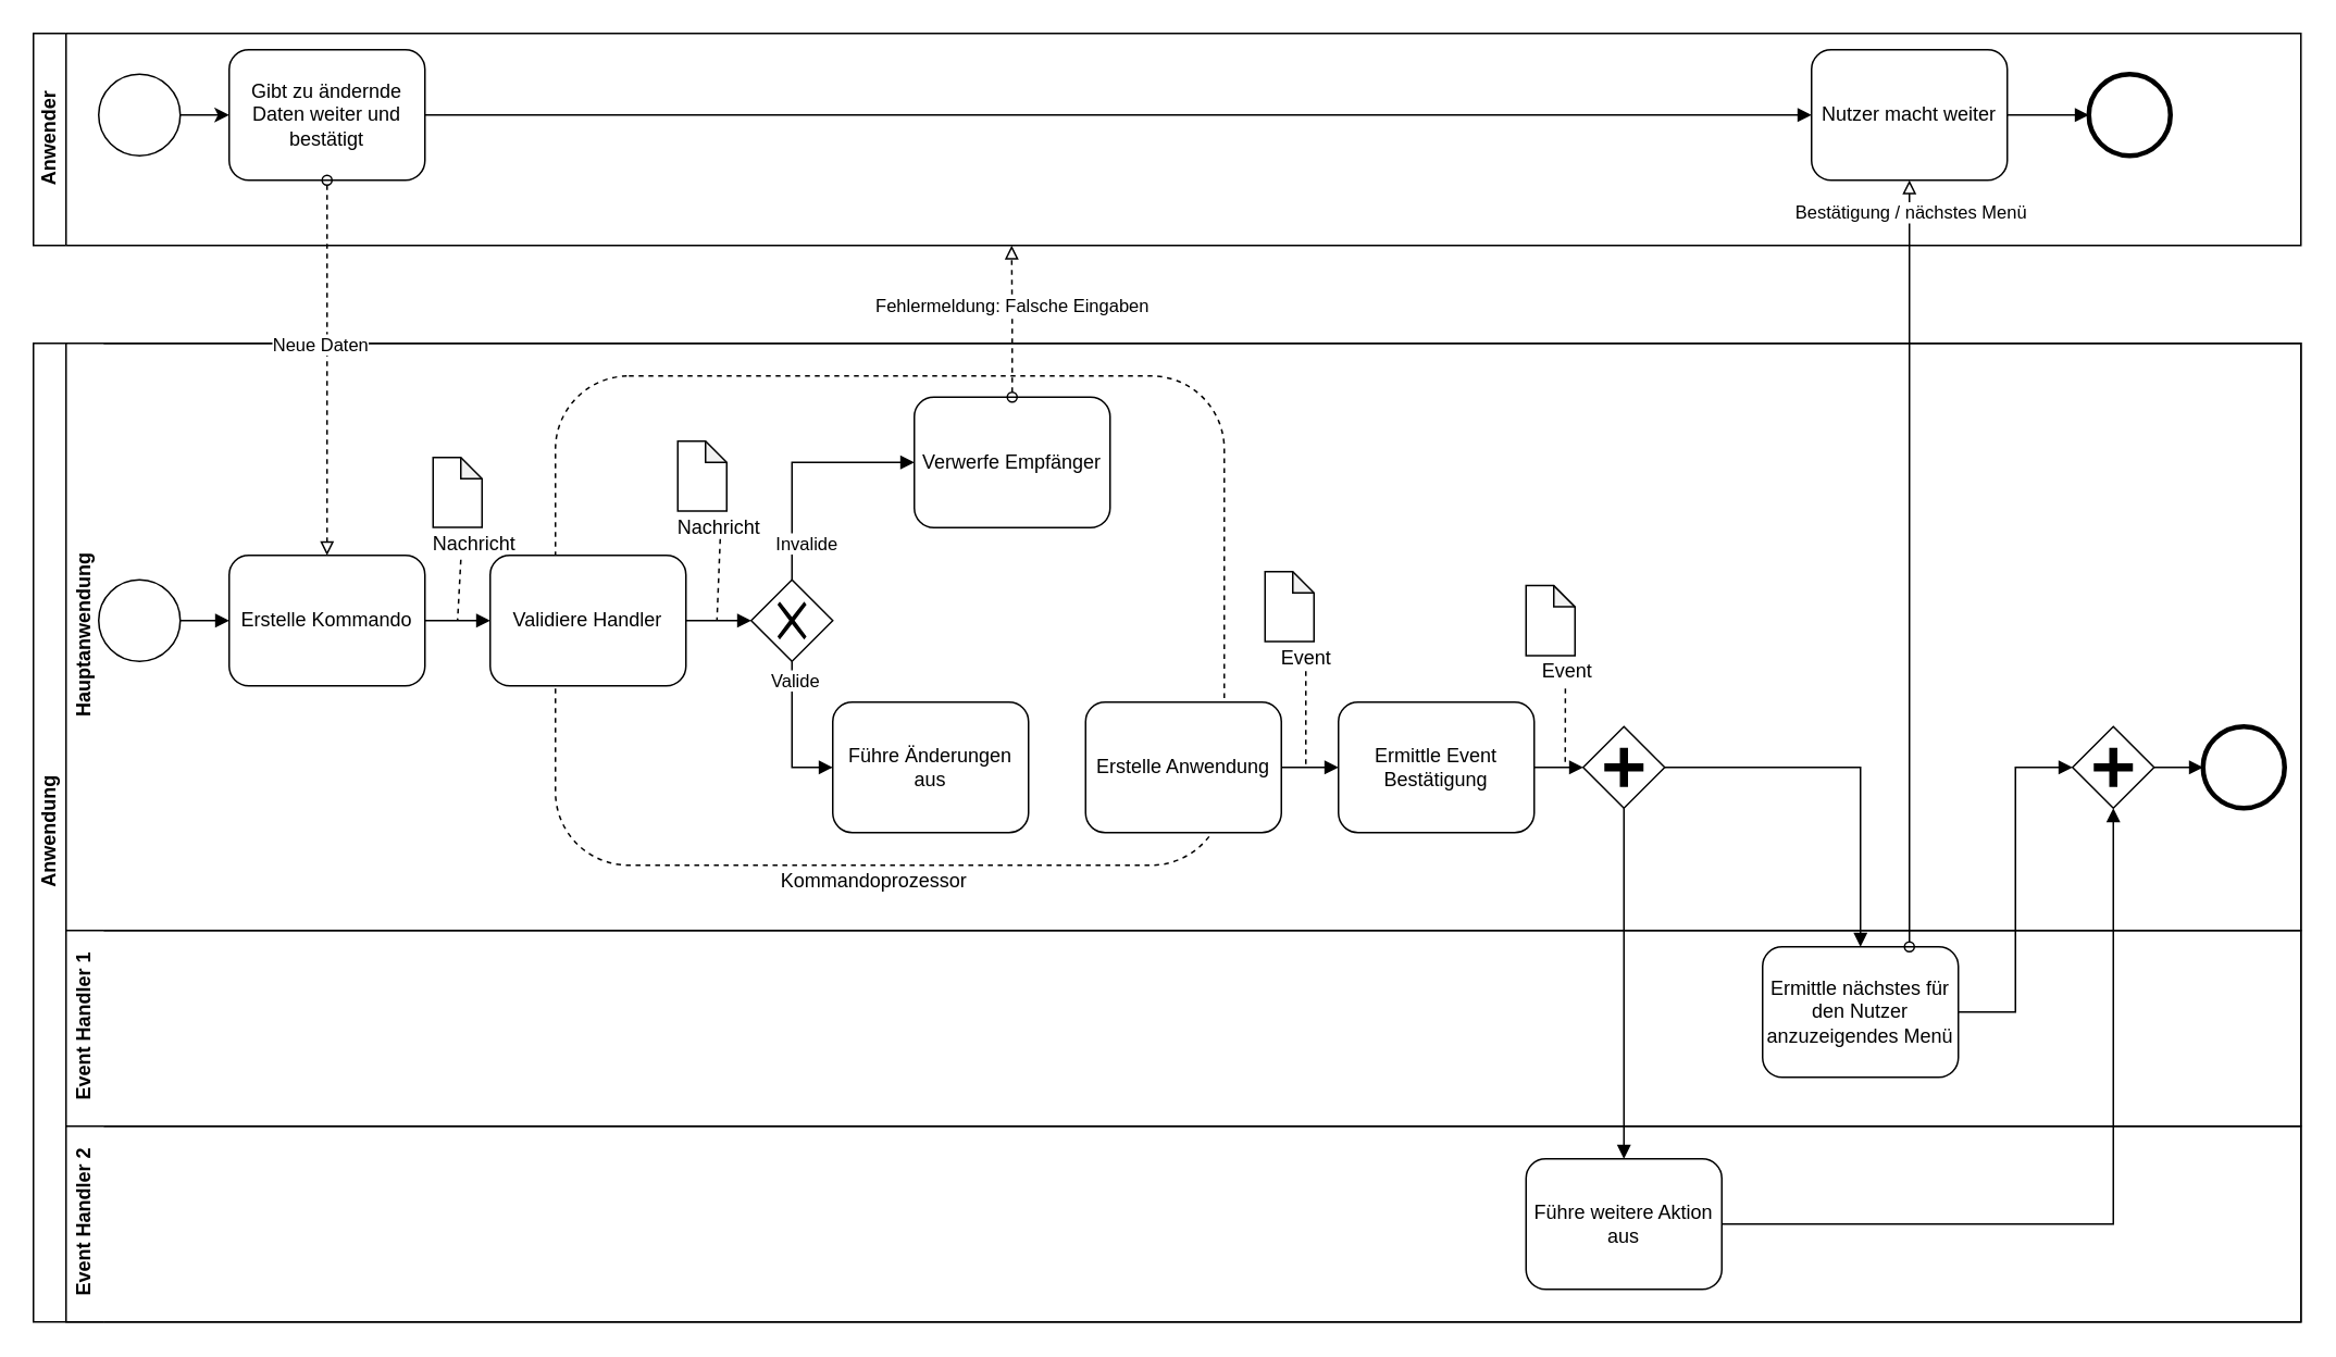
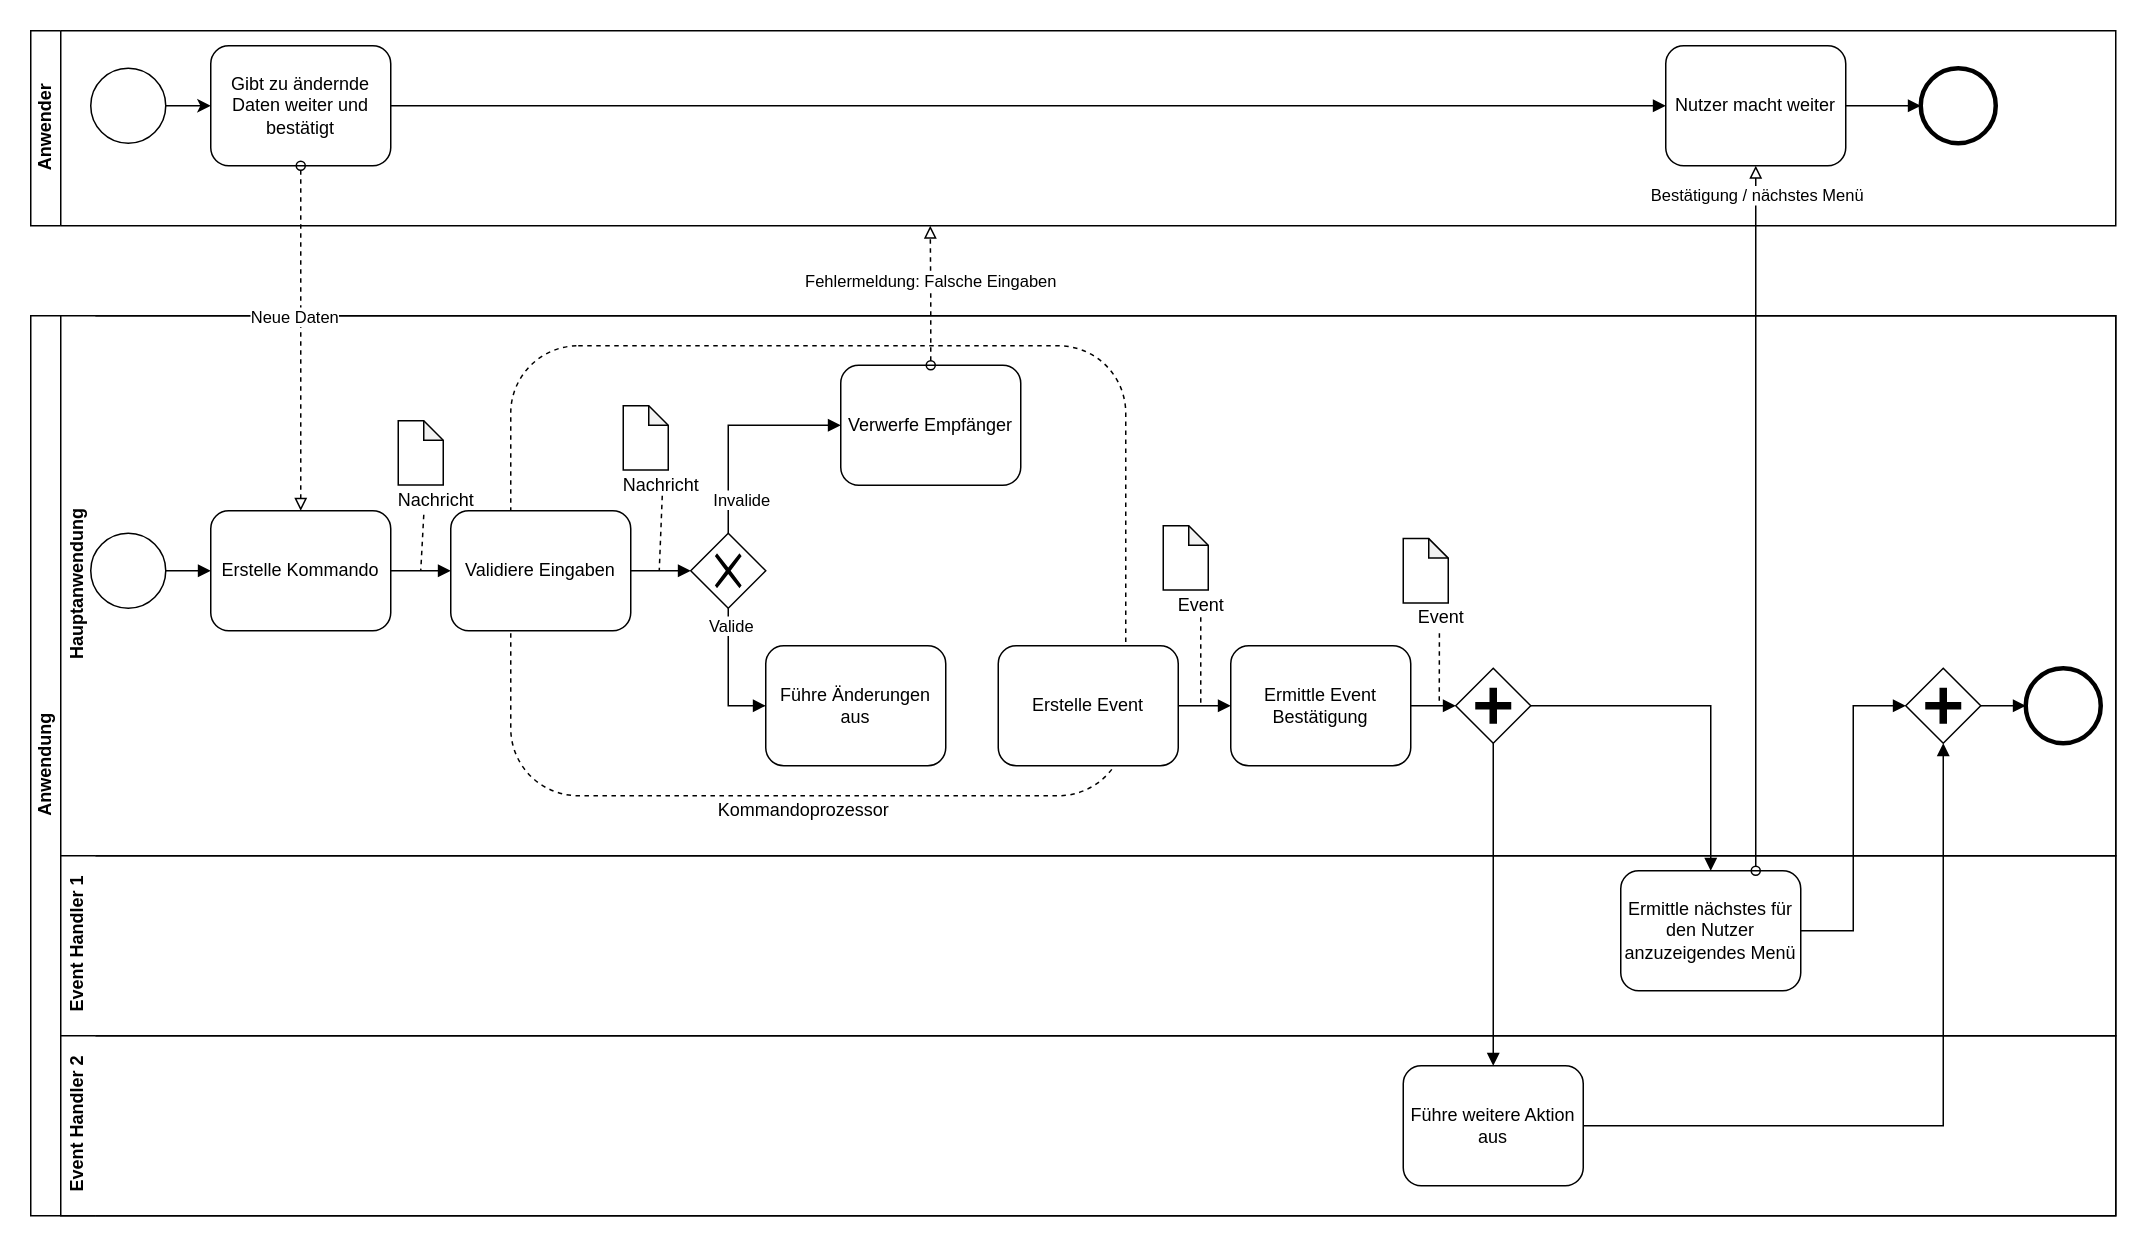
- <mxCell id="34" value="Validiere Handler" style="shape=ext;rounded=1;html=1;whiteSpace=wrap;" vertex="1" parent="10"><mxGeometry x="280" y="130" width="120" height="80" as="geometry" /></mxCell>
+ <mxCell id="34" value="Validiere Eingaben" style="shape=ext;rounded=1;html=1;whiteSpace=wrap;" vertex="1" parent="10"><mxGeometry x="280" y="130" width="120" height="80" as="geometry" /></mxCell>
- <mxCell id="27" value="Erstelle Anwendung" style="shape=ext;rounded=1;html=1;whiteSpace=wrap;" vertex="1" parent="11"><mxGeometry x="625" y="220" width="120" height="80" as="geometry" /></mxCell>
+ <mxCell id="27" value="Erstelle Event" style="shape=ext;rounded=1;html=1;whiteSpace=wrap;" vertex="1" parent="11"><mxGeometry x="625" y="220" width="120" height="80" as="geometry" /></mxCell>
